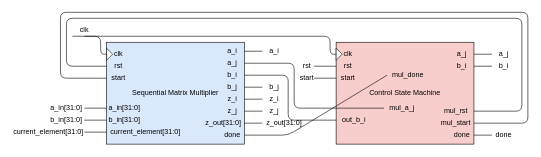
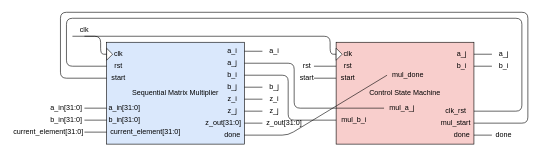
- <mxCell id="23" value="mul_rst" style="text;html=1;strokeColor=none;fillColor=none;align=center;verticalAlign=middle;whiteSpace=wrap;rounded=0;" vertex="1" parent="19"><mxGeometry x="170" y="105" width="60" height="20" as="geometry" /></mxCell>
+ <mxCell id="23" value="clk_rst" style="text;html=1;strokeColor=none;fillColor=none;align=center;verticalAlign=middle;whiteSpace=wrap;rounded=0;" vertex="1" parent="19"><mxGeometry x="170" y="105" width="60" height="20" as="geometry" /></mxCell>
- <mxCell id="31" value="out_b_i" style="text;html=1;strokeColor=none;fillColor=none;align=center;verticalAlign=middle;whiteSpace=wrap;rounded=0;" vertex="1" parent="19"><mxGeometry y="120" width="60" height="20" as="geometry" /></mxCell>
+ <mxCell id="31" value="mul_b_i" style="text;html=1;strokeColor=none;fillColor=none;align=center;verticalAlign=middle;whiteSpace=wrap;rounded=0;" vertex="1" parent="19"><mxGeometry y="120" width="60" height="20" as="geometry" /></mxCell>
